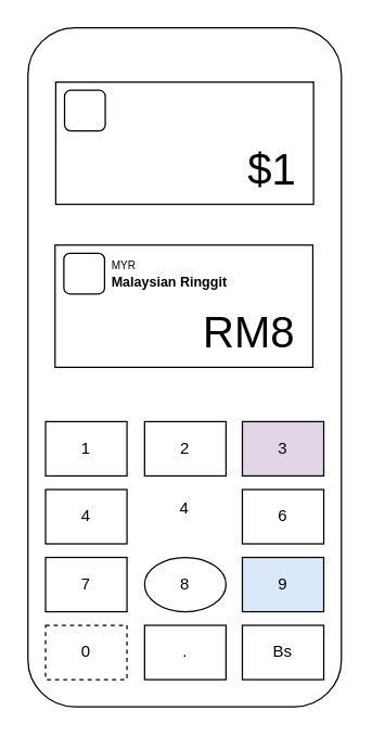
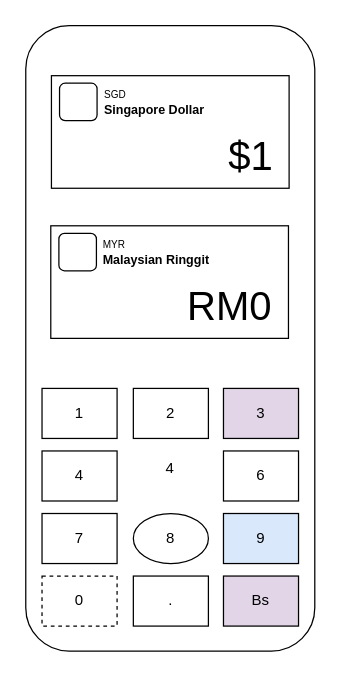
+ <mxCell id="22" value="&lt;font style=&quot;font-size: 8px;&quot;&gt;SGD&lt;/font&gt;&lt;div style=&quot;line-height: 50%;&quot;&gt;&lt;font style=&quot;font-size: 10px;&quot;&gt;&lt;b&gt;Singapore Dollar&lt;/b&gt;&lt;/font&gt;&lt;/div&gt;" style="text;html=1;align=left;verticalAlign=middle;whiteSpace=wrap;rounded=0;fontSize=16;" vertex="1" parent="18"><mxGeometry x="40.01" y="2" width="110" height="30" as="geometry" /></mxCell>
- <mxCell id="26" value="RM8" style="text;html=1;align=right;verticalAlign=middle;whiteSpace=wrap;rounded=0;fontSize=32;" vertex="1" parent="23"><mxGeometry x="119.48" y="50" width="60" height="30" as="geometry" /></mxCell>
+ <mxCell id="26" value="RM0" style="text;html=1;align=right;verticalAlign=middle;whiteSpace=wrap;rounded=0;fontSize=32;" vertex="1" parent="23"><mxGeometry x="119.48" y="50" width="60" height="30" as="geometry" /></mxCell>
- <mxCell id="6" value="Bs" style="rounded=0;whiteSpace=wrap;html=1;" vertex="1" parent="3"><mxGeometry x="145.05" width="60" height="40" as="geometry" /></mxCell>
+ <mxCell id="6" value="Bs" style="rounded=0;whiteSpace=wrap;html=1;fillColor=#e1d5e7;" vertex="1" parent="3"><mxGeometry x="145.05" width="60" height="40" as="geometry" /></mxCell>
